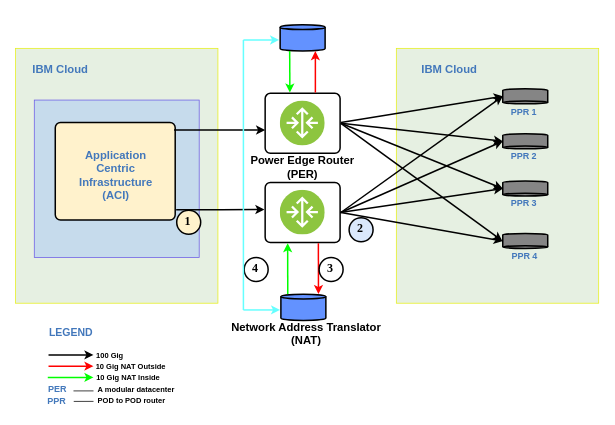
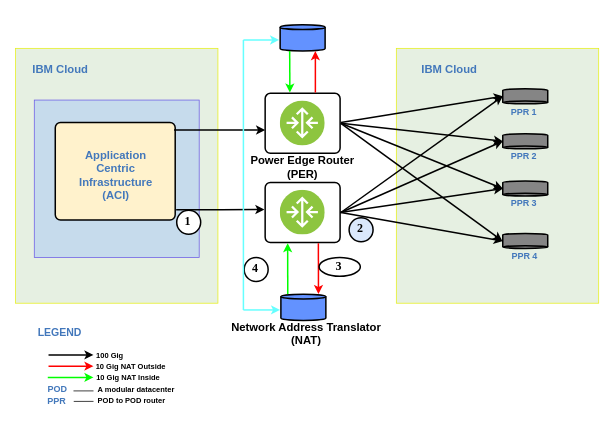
- <mxCell id="5" value="&lt;b&gt;&lt;font style=&quot;font-size: 16px;&quot;&gt;1&lt;/font&gt;&lt;/b&gt;" style="ellipse;whiteSpace=wrap;html=1;aspect=fixed;strokeWidth=2;fontFamily=Tahoma;spacingBottom=4;spacingRight=2;strokeColor=#000000;fillColor=#fff2cc;" parent="4" vertex="1"><mxGeometry x="190" y="147" width="32" height="32" as="geometry" /></mxCell>
+ <mxCell id="5" value="&lt;b&gt;&lt;font style=&quot;font-size: 16px;&quot;&gt;1&lt;/font&gt;&lt;/b&gt;" style="ellipse;whiteSpace=wrap;html=1;aspect=fixed;strokeWidth=2;fontFamily=Tahoma;spacingBottom=4;spacingRight=2;strokeColor=#000000;" parent="4" vertex="1"><mxGeometry x="190" y="147" width="32" height="32" as="geometry" /></mxCell>
- <mxCell id="31" value="&lt;b&gt;&lt;font style=&quot;font-size: 16px;&quot;&gt;3&lt;br&gt;&lt;/font&gt;&lt;/b&gt;" style="ellipse;whiteSpace=wrap;html=1;aspect=fixed;strokeWidth=2;fontFamily=Tahoma;spacingBottom=4;spacingRight=2;strokeColor=#000000;" parent="22" vertex="1"><mxGeometry x="425" y="343" width="32" height="32" as="geometry" /></mxCell>
+ <mxCell id="31" value="&lt;b&gt;&lt;font style=&quot;font-size: 16px;&quot;&gt;3&lt;br&gt;&lt;/font&gt;&lt;/b&gt;" style="ellipse;whiteSpace=wrap;html=1;aspect=fixed;strokeWidth=2;fontFamily=Tahoma;spacingBottom=4;spacingRight=2;strokeColor=#000000;" parent="22" vertex="1"><mxGeometry x="425" y="343" width="55" height="25" as="geometry" /></mxCell>
- <mxCell id="33" value="LEGEND" style="text;html=1;align=left;verticalAlign=middle;fontColor=#4277BB;shadow=0;dashed=0;strokeColor=none;fillColor=none;labelBackgroundColor=none;fontStyle=1;fontSize=14;spacingLeft=0;" parent="22" vertex="1"><mxGeometry x="63" y="433" width="150" height="20" as="geometry" /></mxCell>
+ <mxCell id="33" value="LEGEND" style="text;html=1;align=left;verticalAlign=middle;fontColor=#4277BB;shadow=0;dashed=0;strokeColor=none;fillColor=none;labelBackgroundColor=none;fontStyle=1;fontSize=14;spacingLeft=0;" parent="22" vertex="1"><mxGeometry x="48" y="433" width="150" height="20" as="geometry" /></mxCell>
- <mxCell id="41" value="&lt;font size=&quot;1&quot; color=&quot;#4378bb&quot;&gt;&lt;b style=&quot;font-size: 12px;&quot;&gt;PER&lt;/b&gt;&lt;/font&gt;" style="text;html=1;strokeColor=none;fillColor=none;align=center;verticalAlign=middle;whiteSpace=wrap;rounded=0;fontColor=#7EA6E0;" parent="22" vertex="1"><mxGeometry x="56" y="509" width="40" height="20" as="geometry" /></mxCell>
+ <mxCell id="41" value="&lt;font size=&quot;1&quot; color=&quot;#4378bb&quot;&gt;&lt;b style=&quot;font-size: 12px;&quot;&gt;POD&lt;/b&gt;&lt;/font&gt;" style="text;html=1;strokeColor=none;fillColor=none;align=center;verticalAlign=middle;whiteSpace=wrap;rounded=0;fontColor=#7EA6E0;" parent="22" vertex="1"><mxGeometry x="56" y="509" width="40" height="20" as="geometry" /></mxCell>
